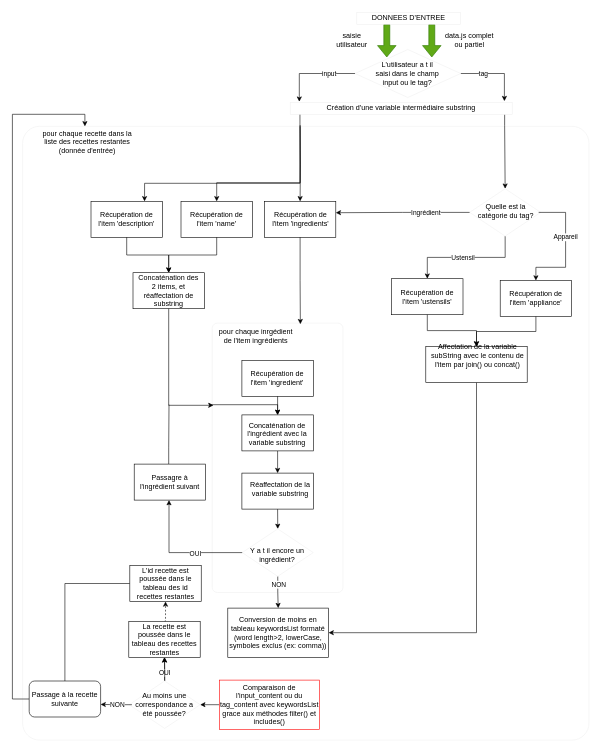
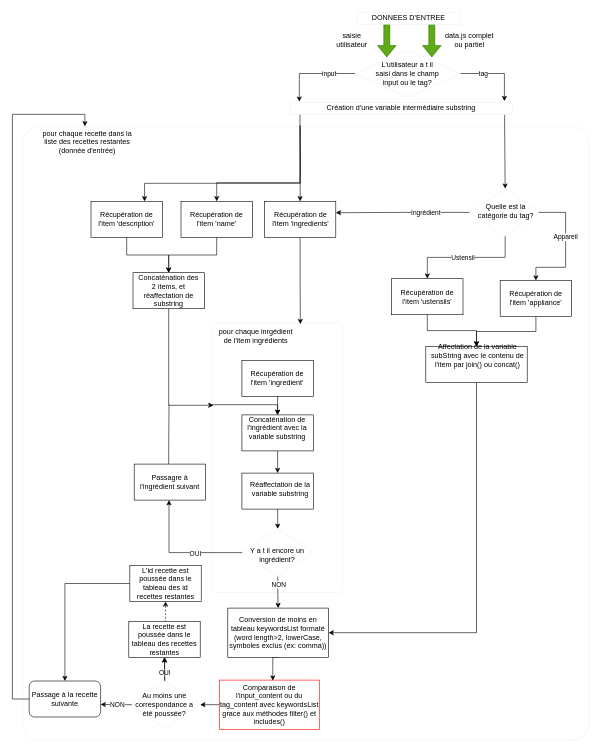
- <mxCell id="32" value="Concaténation de l'ingrédient avec la variable substring" style="text;html=1;strokeColor=none;fillColor=none;align=center;verticalAlign=middle;whiteSpace=wrap;rounded=0;" parent="1" vertex="1"><mxGeometry x="407.458" y="713" width="109.083" height="20" as="geometry" /></mxCell>
+ <mxCell id="32" value="Concaténation de l'ingrédient avec la variable substring" style="text;html=1;strokeColor=none;fillColor=none;align=center;verticalAlign=middle;whiteSpace=wrap;rounded=0;" parent="1" vertex="1"><mxGeometry x="407.458" y="703" width="109.083" height="20" as="geometry" /></mxCell>
+ <mxCell id="51" style="edgeStyle=orthogonalEdgeStyle;rounded=0;orthogonalLoop=1;jettySize=auto;html=1;exitX=0.5;exitY=1;exitDx=0;exitDy=0;entryX=0.533;entryY=0.01;entryDx=0;entryDy=0;entryPerimeter=0;endArrow=classic;endFill=1;" parent="1" source="52" target="54" edge="1"><mxGeometry relative="1" as="geometry" /></mxCell>
- <mxCell id="64" style="edgeStyle=orthogonalEdgeStyle;rounded=0;orthogonalLoop=1;jettySize=auto;html=1;exitX=0;exitY=0.5;exitDx=0;exitDy=0;entryX=0.5;entryY=0;entryDx=0;entryDy=0;endArrow=none;endFill=1;" parent="1" source="65" target="67" edge="1"><mxGeometry relative="1" as="geometry" /></mxCell>
+ <mxCell id="64" style="edgeStyle=orthogonalEdgeStyle;rounded=0;orthogonalLoop=1;jettySize=auto;html=1;exitX=0;exitY=0.5;exitDx=0;exitDy=0;entryX=0.5;entryY=0;entryDx=0;entryDy=0;endArrow=classic;endFill=1;" parent="1" source="65" target="67" edge="1"><mxGeometry relative="1" as="geometry" /></mxCell>
